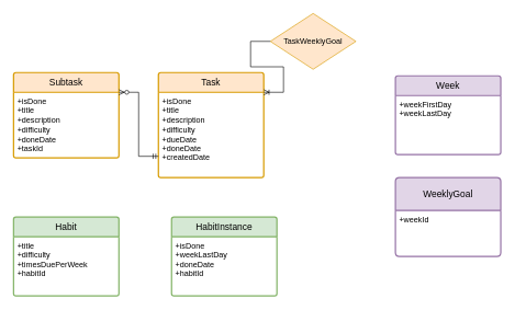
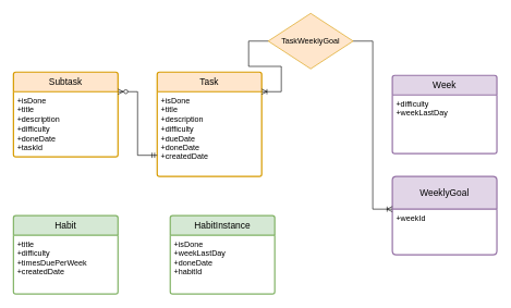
+ <mxCell id="17" value="" style="edgeStyle=entityRelationEdgeStyle;fontSize=12;html=1;endArrow=ERoneToMany;rounded=0;exitX=1;exitY=0.5;exitDx=0;exitDy=0;entryX=0;entryY=0;entryDx=0;entryDy=0;" parent="1" source="15" target="14" edge="1"><mxGeometry width="100" height="100" relative="1" as="geometry"><mxPoint x="560" y="560" as="sourcePoint" /><mxPoint x="610" y="480" as="targetPoint" /></mxGeometry></mxCell>
- <mxCell id="12" value="+weekFirstDay&lt;br&gt;+weekLastDay" style="align=left;strokeColor=none;fillColor=none;spacingLeft=4;fontSize=12;verticalAlign=top;resizable=0;rotatable=0;part=1;html=1;" parent="11" vertex="1"><mxGeometry y="30" width="160" height="90" as="geometry" /></mxCell>
+ <mxCell id="12" value="+difficulty&lt;br&gt;+weekLastDay" style="align=left;strokeColor=none;fillColor=none;spacingLeft=4;fontSize=12;verticalAlign=top;resizable=0;rotatable=0;part=1;html=1;" parent="11" vertex="1"><mxGeometry y="30" width="160" height="90" as="geometry" /></mxCell>
- <mxCell id="8" value="+title&lt;br&gt;+difficulty&lt;br&gt;+timesDuePerWeek&lt;div&gt;+habitId&lt;/div&gt;" style="align=left;strokeColor=none;fillColor=none;spacingLeft=4;fontSize=12;verticalAlign=top;resizable=0;rotatable=0;part=1;html=1;" parent="7" vertex="1"><mxGeometry y="30" width="160" height="90" as="geometry" /></mxCell>
+ <mxCell id="8" value="+title&lt;br&gt;+difficulty&lt;br&gt;+timesDuePerWeek&lt;div&gt;+createdDate&lt;/div&gt;" style="align=left;strokeColor=none;fillColor=none;spacingLeft=4;fontSize=12;verticalAlign=top;resizable=0;rotatable=0;part=1;html=1;" parent="7" vertex="1"><mxGeometry y="30" width="160" height="90" as="geometry" /></mxCell>
